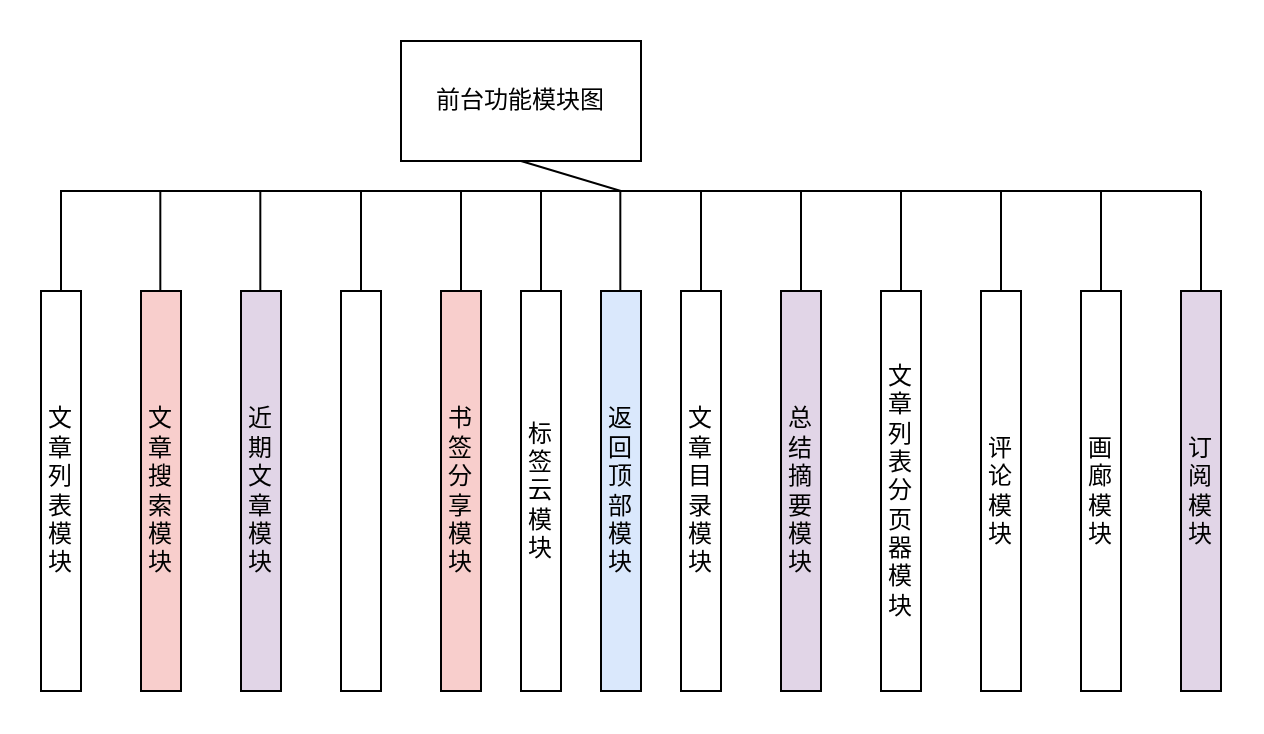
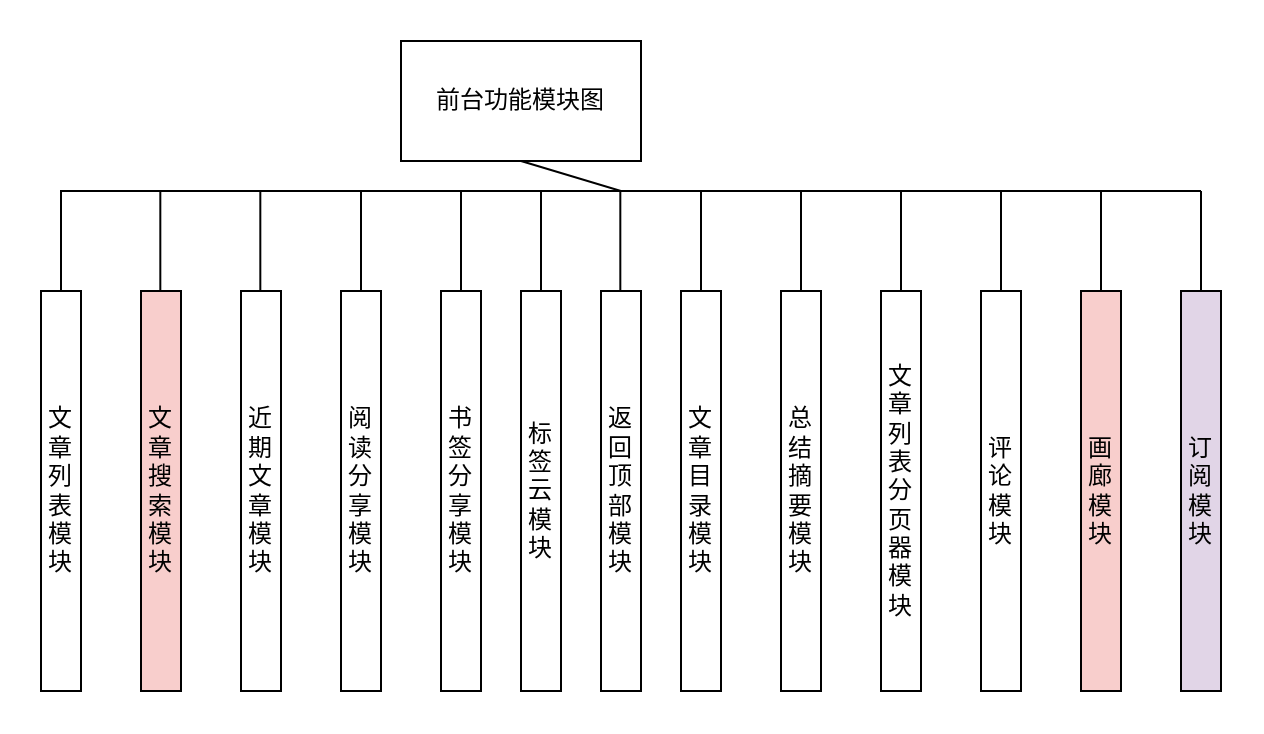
- <mxCell id="5" value="近期文章模块" style="rounded=0;whiteSpace=wrap;html=1;fillColor=#e1d5e7;" parent="1" vertex="1"><mxGeometry x="120" y="145" width="20" height="200" as="geometry" /></mxCell>
+ <mxCell id="5" value="近期文章模块" style="rounded=0;whiteSpace=wrap;html=1;" parent="1" vertex="1"><mxGeometry x="120" y="145" width="20" height="200" as="geometry" /></mxCell>
+ <mxCell id="27" value="阅读分享模块" style="text;html=1;strokeColor=none;fillColor=none;align=center;verticalAlign=middle;whiteSpace=wrap;rounded=0;" vertex="1" parent="1"><mxGeometry x="170" y="188.75" width="20" height="112.5" as="geometry" /></mxCell>
- <mxCell id="28" value="书签分享模块" style="rounded=0;whiteSpace=wrap;html=1;fillColor=#f8cecc;" vertex="1" parent="1"><mxGeometry x="220" y="145" width="20" height="200" as="geometry" /></mxCell>
+ <mxCell id="28" value="书签分享模块" style="rounded=0;whiteSpace=wrap;html=1;" vertex="1" parent="1"><mxGeometry x="220" y="145" width="20" height="200" as="geometry" /></mxCell>
- <mxCell id="8" value="返回顶部模块" style="rounded=0;whiteSpace=wrap;html=1;fillColor=#dae8fc;" parent="1" vertex="1"><mxGeometry x="300" y="145" width="20" height="200" as="geometry" /></mxCell>
+ <mxCell id="8" value="返回顶部模块" style="rounded=0;whiteSpace=wrap;html=1;" parent="1" vertex="1"><mxGeometry x="300" y="145" width="20" height="200" as="geometry" /></mxCell>
- <mxCell id="10" value="总结摘要模块" style="rounded=0;whiteSpace=wrap;html=1;fillColor=#e1d5e7;" parent="1" vertex="1"><mxGeometry x="390" y="145" width="20" height="200" as="geometry" /></mxCell>
+ <mxCell id="10" value="总结摘要模块" style="rounded=0;whiteSpace=wrap;html=1;" parent="1" vertex="1"><mxGeometry x="390" y="145" width="20" height="200" as="geometry" /></mxCell>
- <mxCell id="13" value="画廊模块" style="rounded=0;whiteSpace=wrap;html=1;" parent="1" vertex="1"><mxGeometry x="540" y="145" width="20" height="200" as="geometry" /></mxCell>
+ <mxCell id="13" value="画廊模块" style="rounded=0;whiteSpace=wrap;html=1;fillColor=#f8cecc;" parent="1" vertex="1"><mxGeometry x="540" y="145" width="20" height="200" as="geometry" /></mxCell>
